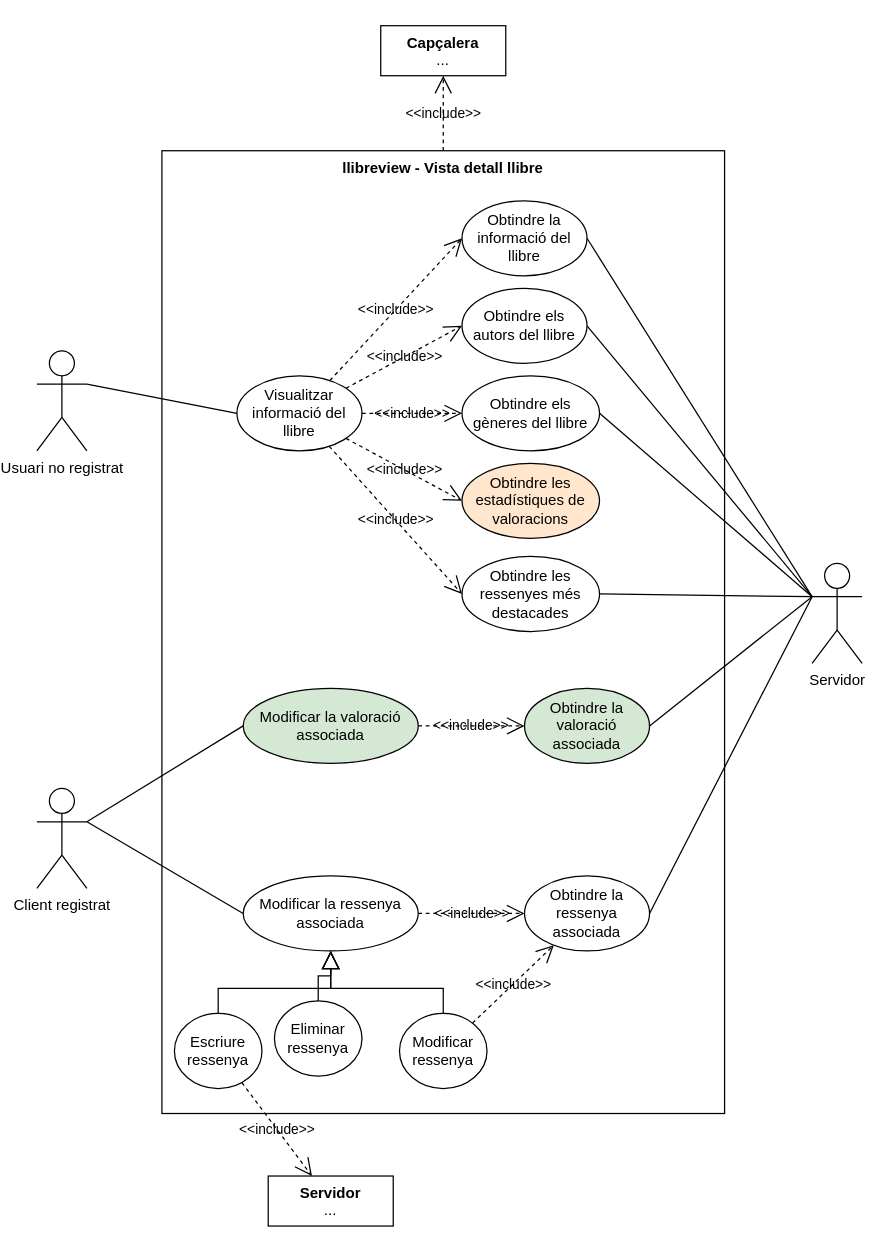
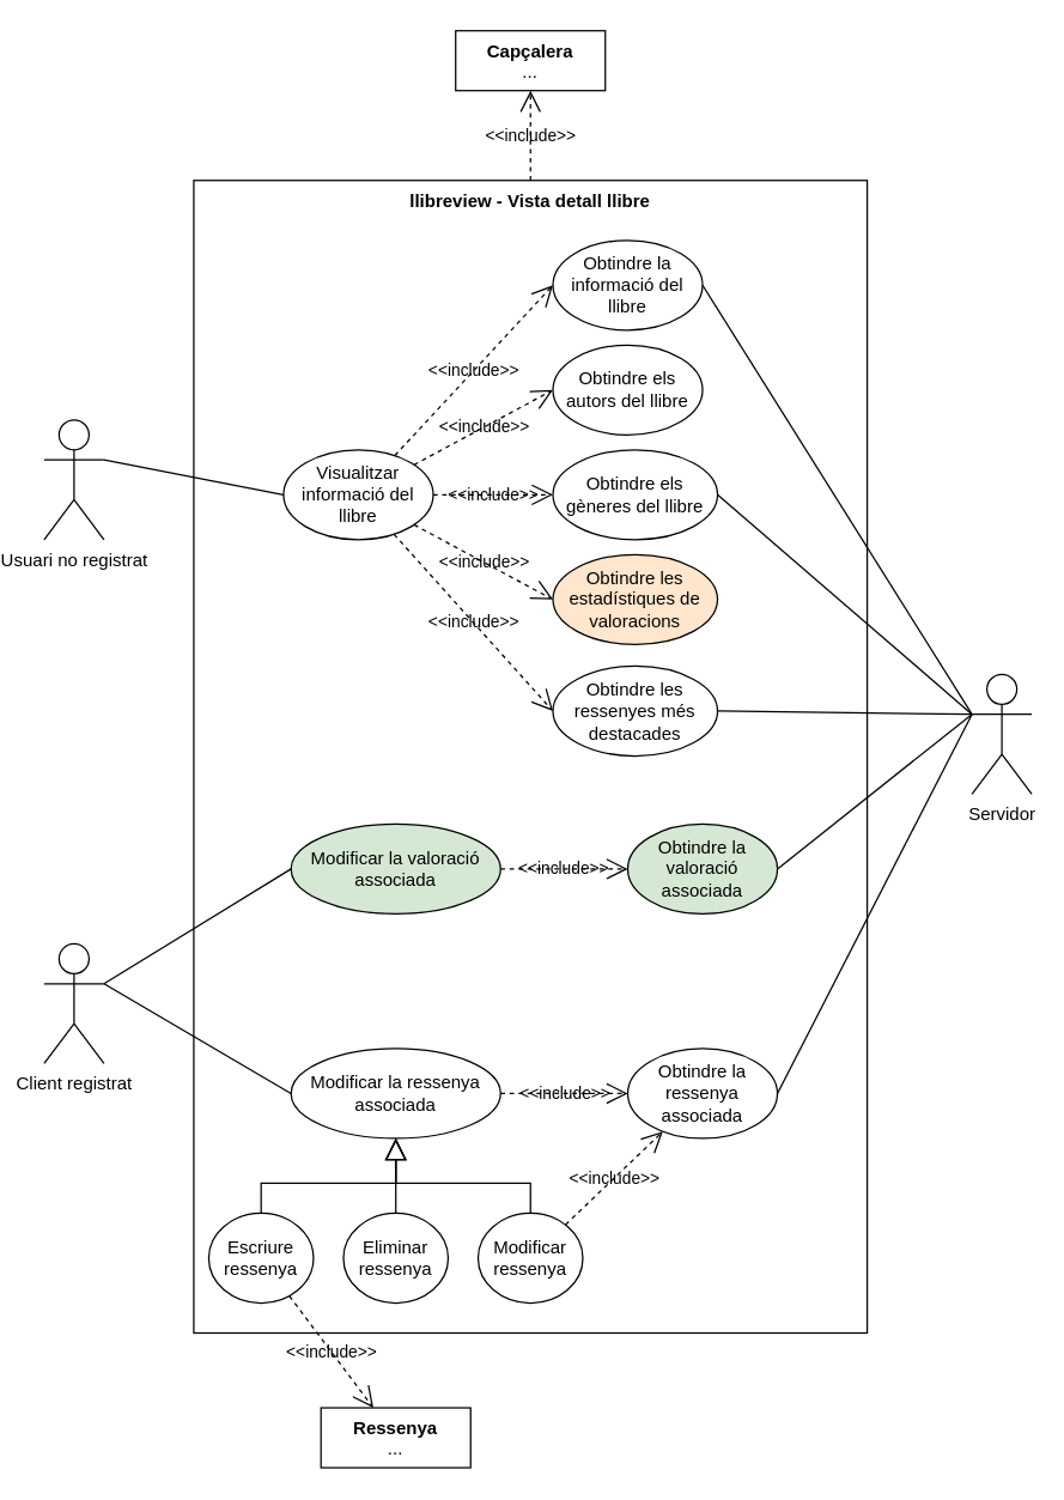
- <mxCell id="10" value="" style="endArrow=none;html=1;rounded=0;startSize=12;endSize=12;entryX=0;entryY=0.333;entryDx=0;entryDy=0;entryPerimeter=0;exitX=1;exitY=0.5;exitDx=0;exitDy=0;" parent="1" source="16" target="4" edge="1"><mxGeometry width="50" height="50" relative="1" as="geometry"><mxPoint x="250" y="440" as="sourcePoint" /><mxPoint x="570" y="310" as="targetPoint" /></mxGeometry></mxCell>
- <mxCell id="31" value="Eliminar ressenya" style="ellipse;whiteSpace=wrap;html=1;" vertex="1" parent="1"><mxGeometry x="210" y="800" width="70" height="60" as="geometry" /></mxCell>
+ <mxCell id="31" value="Eliminar ressenya" style="ellipse;whiteSpace=wrap;html=1;" vertex="1" parent="1"><mxGeometry x="220" y="810" width="70" height="60" as="geometry" /></mxCell>
- <mxCell id="35" value="Servidor&lt;div&gt;&lt;span style=&quot;font-weight: normal;&quot;&gt;...&lt;/span&gt;&lt;/div&gt;" style="rounded=0;whiteSpace=wrap;html=1;verticalAlign=top;fontStyle=1" vertex="1" parent="1"><mxGeometry x="205" y="940" width="100" height="40" as="geometry" /></mxCell>
+ <mxCell id="35" value="Ressenya&lt;div&gt;&lt;span style=&quot;font-weight: normal;&quot;&gt;...&lt;/span&gt;&lt;/div&gt;" style="rounded=0;whiteSpace=wrap;html=1;verticalAlign=top;fontStyle=1" vertex="1" parent="1"><mxGeometry x="205" y="940" width="100" height="40" as="geometry" /></mxCell>
